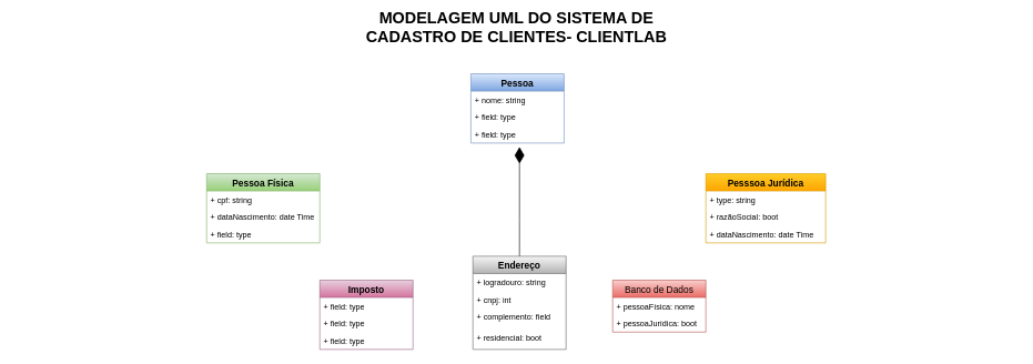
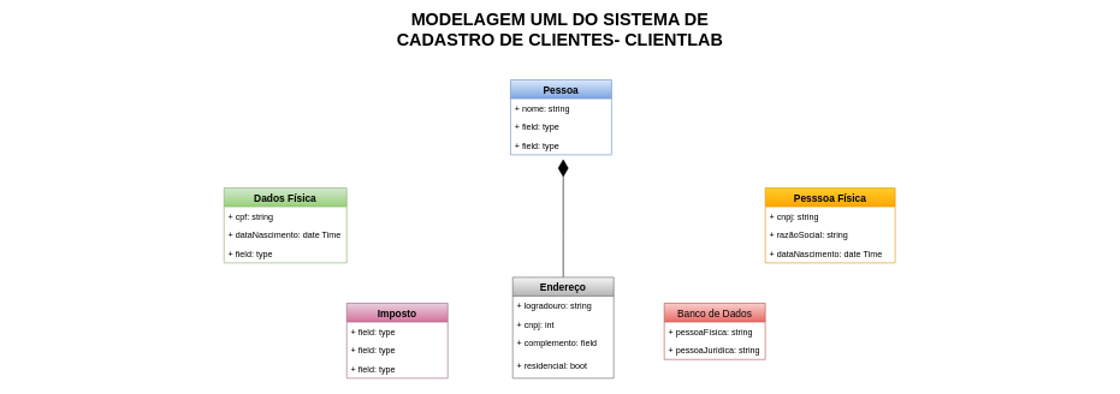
- <mxCell id="11" value="Pessoa Física" style="swimlane;fontStyle=1;childLayout=stackLayout;horizontal=1;startSize=26;fillColor=#d5e8d4;horizontalStack=0;resizeParent=1;resizeParentMax=0;resizeLast=0;collapsible=1;marginBottom=0;fontSize=14;gradientColor=#97d077;strokeColor=#82b366;" vertex="1" parent="1"><mxGeometry x="310" y="260" width="170" height="104" as="geometry" /></mxCell>
+ <mxCell id="11" value="Dados Física" style="swimlane;fontStyle=1;childLayout=stackLayout;horizontal=1;startSize=26;fillColor=#d5e8d4;horizontalStack=0;resizeParent=1;resizeParentMax=0;resizeLast=0;collapsible=1;marginBottom=0;fontSize=14;gradientColor=#97d077;strokeColor=#82b366;" vertex="1" parent="1"><mxGeometry x="310" y="260" width="170" height="104" as="geometry" /></mxCell>
- <mxCell id="3" value="Pesssoa Jurídica" style="swimlane;fontStyle=1;childLayout=stackLayout;horizontal=1;startSize=26;fillColor=#ffcd28;horizontalStack=0;resizeParent=1;resizeParentMax=0;resizeLast=0;collapsible=1;marginBottom=0;fontSize=14;gradientColor=#ffa500;strokeColor=#d79b00;" vertex="1" parent="1"><mxGeometry x="1060" y="260" width="180" height="104" as="geometry" /></mxCell>
+ <mxCell id="3" value="Pesssoa Física" style="swimlane;fontStyle=1;childLayout=stackLayout;horizontal=1;startSize=26;fillColor=#ffcd28;horizontalStack=0;resizeParent=1;resizeParentMax=0;resizeLast=0;collapsible=1;marginBottom=0;fontSize=14;gradientColor=#ffa500;strokeColor=#d79b00;" vertex="1" parent="1"><mxGeometry x="1060" y="260" width="180" height="104" as="geometry" /></mxCell>
- <mxCell id="4" value="+ type: string" style="text;strokeColor=none;fillColor=none;align=left;verticalAlign=top;spacingLeft=4;spacingRight=4;overflow=hidden;rotatable=0;points=[[0,0.5],[1,0.5]];portConstraint=eastwest;" vertex="1" parent="3"><mxGeometry y="26" width="180" height="26" as="geometry" /></mxCell>
+ <mxCell id="4" value="+ cnpj: string" style="text;strokeColor=none;fillColor=none;align=left;verticalAlign=top;spacingLeft=4;spacingRight=4;overflow=hidden;rotatable=0;points=[[0,0.5],[1,0.5]];portConstraint=eastwest;" vertex="1" parent="3"><mxGeometry y="26" width="180" height="26" as="geometry" /></mxCell>
- <mxCell id="5" value="+ razãoSocial: boot" style="text;strokeColor=none;fillColor=none;align=left;verticalAlign=top;spacingLeft=4;spacingRight=4;overflow=hidden;rotatable=0;points=[[0,0.5],[1,0.5]];portConstraint=eastwest;" vertex="1" parent="3"><mxGeometry y="52" width="180" height="26" as="geometry" /></mxCell>
+ <mxCell id="5" value="+ razãoSocial: string" style="text;strokeColor=none;fillColor=none;align=left;verticalAlign=top;spacingLeft=4;spacingRight=4;overflow=hidden;rotatable=0;points=[[0,0.5],[1,0.5]];portConstraint=eastwest;" vertex="1" parent="3"><mxGeometry y="52" width="180" height="26" as="geometry" /></mxCell>
- <mxCell id="26" value="+ pessoaFísica: nome" style="text;strokeColor=none;fillColor=none;align=left;verticalAlign=top;spacingLeft=4;spacingRight=4;overflow=hidden;rotatable=0;points=[[0,0.5],[1,0.5]];portConstraint=eastwest;" vertex="1" parent="25"><mxGeometry y="26" width="140" height="26" as="geometry" /></mxCell>
+ <mxCell id="26" value="+ pessoaFísica: string" style="text;strokeColor=none;fillColor=none;align=left;verticalAlign=top;spacingLeft=4;spacingRight=4;overflow=hidden;rotatable=0;points=[[0,0.5],[1,0.5]];portConstraint=eastwest;" vertex="1" parent="25"><mxGeometry y="26" width="140" height="26" as="geometry" /></mxCell>
- <mxCell id="27" value="+ pessoaJurídica: boot" style="text;strokeColor=none;fillColor=none;align=left;verticalAlign=top;spacingLeft=4;spacingRight=4;overflow=hidden;rotatable=0;points=[[0,0.5],[1,0.5]];portConstraint=eastwest;" vertex="1" parent="25"><mxGeometry y="52" width="140" height="26" as="geometry" /></mxCell>
+ <mxCell id="27" value="+ pessoaJurídica: string" style="text;strokeColor=none;fillColor=none;align=left;verticalAlign=top;spacingLeft=4;spacingRight=4;overflow=hidden;rotatable=0;points=[[0,0.5],[1,0.5]];portConstraint=eastwest;" vertex="1" parent="25"><mxGeometry y="52" width="140" height="26" as="geometry" /></mxCell>
